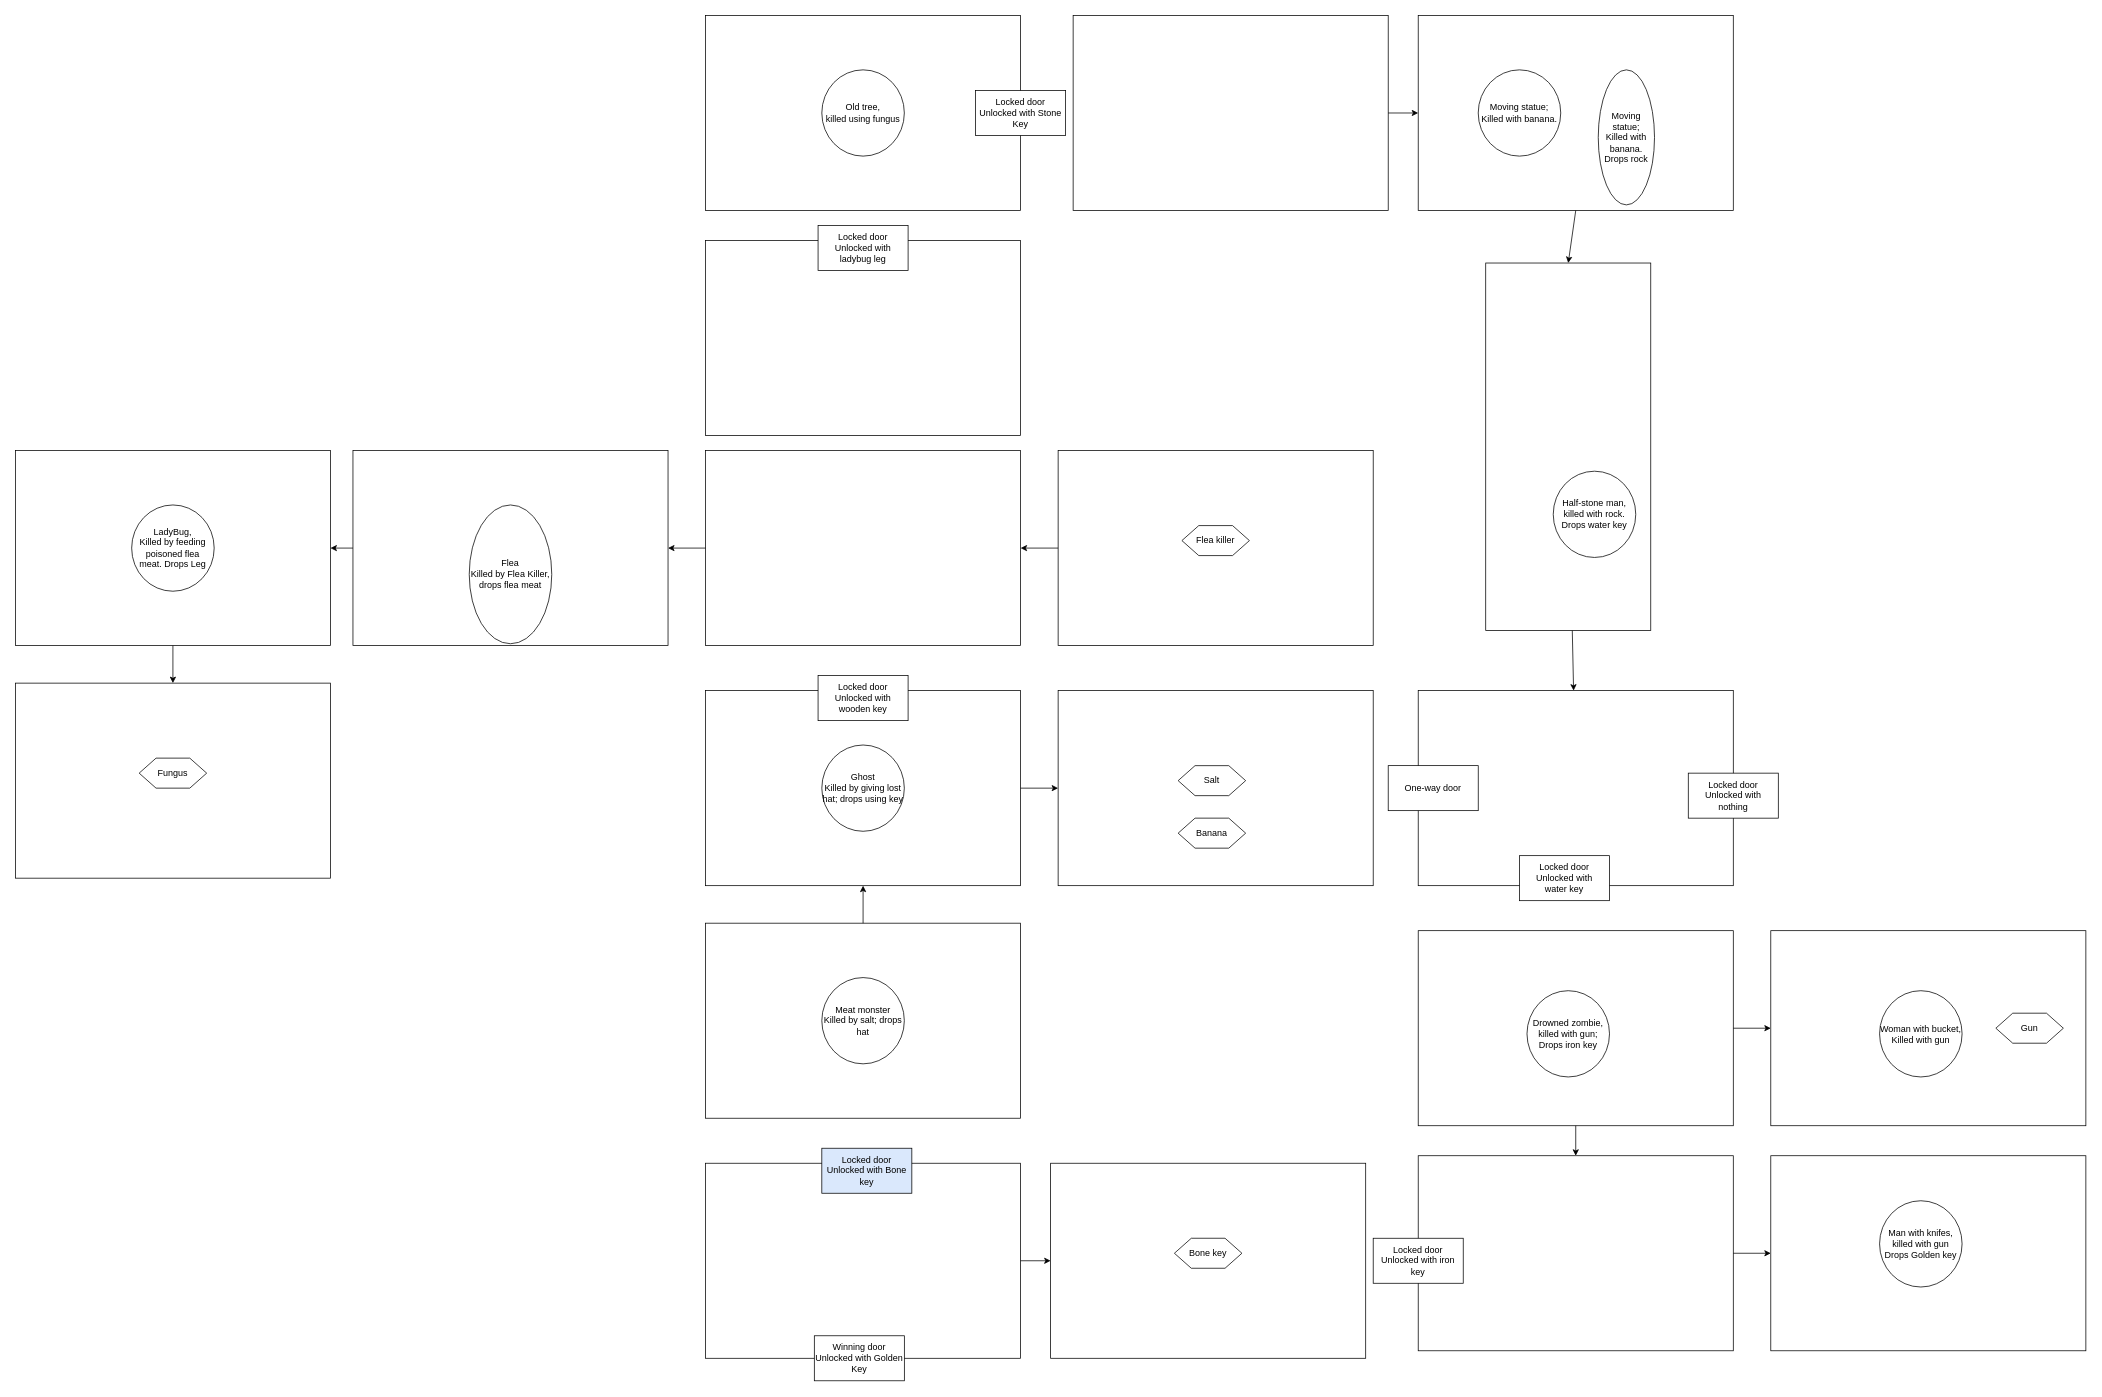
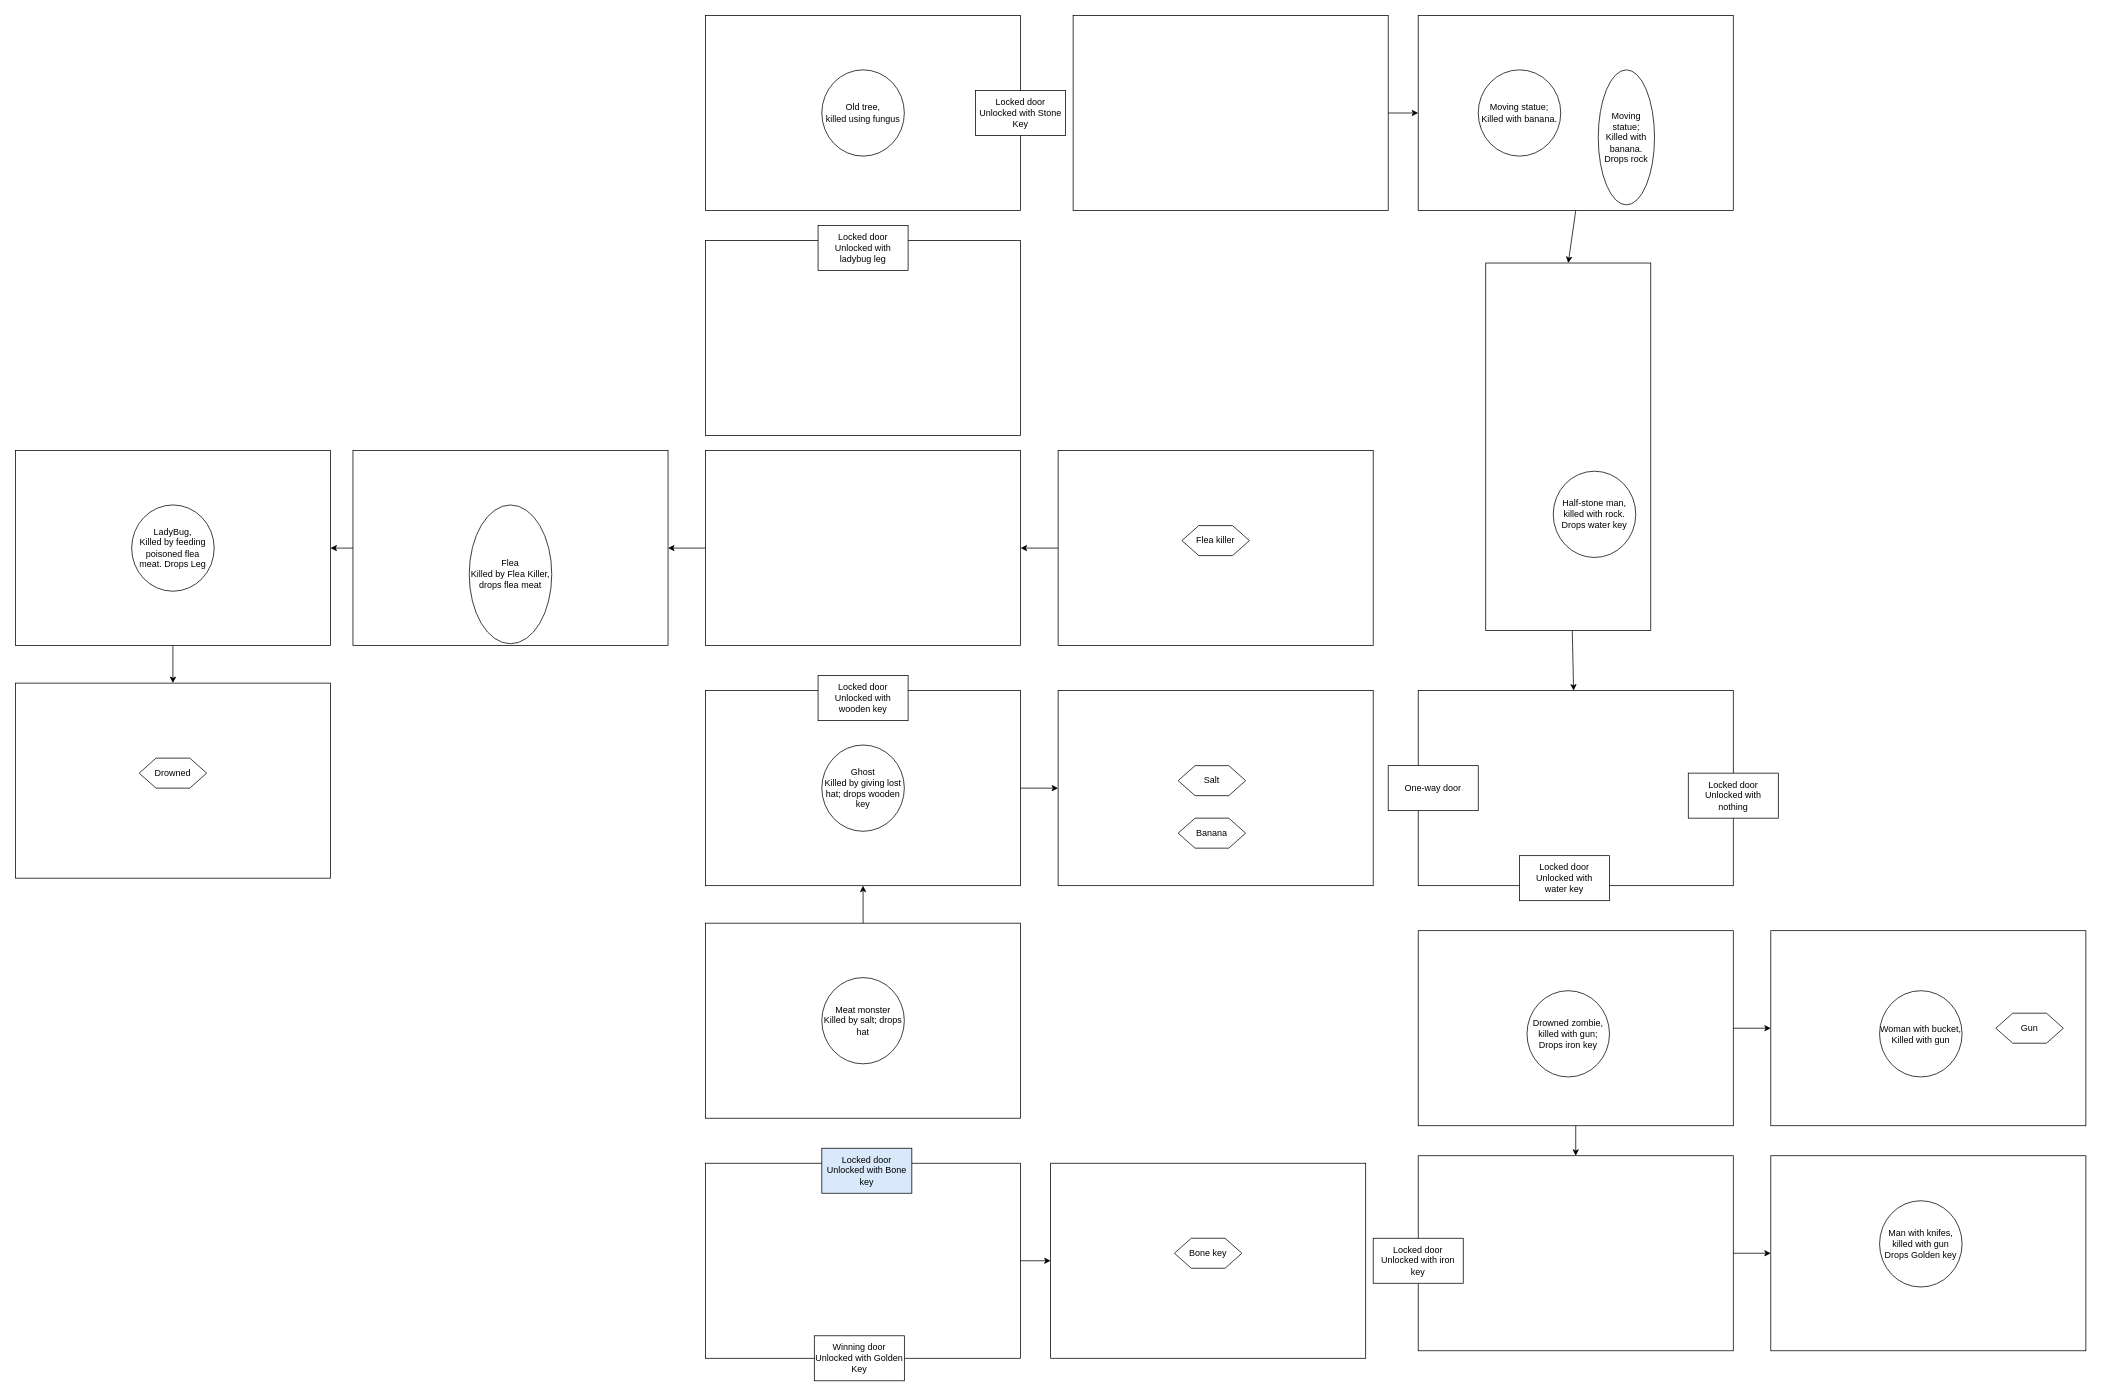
- <mxCell id="26" value="Fungus" style="shape=hexagon;perimeter=hexagonPerimeter2;whiteSpace=wrap;html=1;" vertex="1" parent="1"><mxGeometry x="185" y="1010" width="90" height="40" as="geometry" /></mxCell>
+ <mxCell id="26" value="Drowned" style="shape=hexagon;perimeter=hexagonPerimeter2;whiteSpace=wrap;html=1;" vertex="1" parent="1"><mxGeometry x="185" y="1010" width="90" height="40" as="geometry" /></mxCell>
- <mxCell id="5" value="&lt;div&gt;Ghost&lt;/div&gt;&lt;div&gt;Killed by giving lost hat; drops using key&lt;br&gt;&lt;/div&gt;" style="ellipse;whiteSpace=wrap;html=1;" vertex="1" parent="1"><mxGeometry x="1095" y="992.5" width="110" height="115" as="geometry" /></mxCell>
+ <mxCell id="5" value="&lt;div&gt;Ghost&lt;/div&gt;&lt;div&gt;Killed by giving lost hat; drops wooden key&lt;br&gt;&lt;/div&gt;" style="ellipse;whiteSpace=wrap;html=1;" vertex="1" parent="1"><mxGeometry x="1095" y="992.5" width="110" height="115" as="geometry" /></mxCell>
